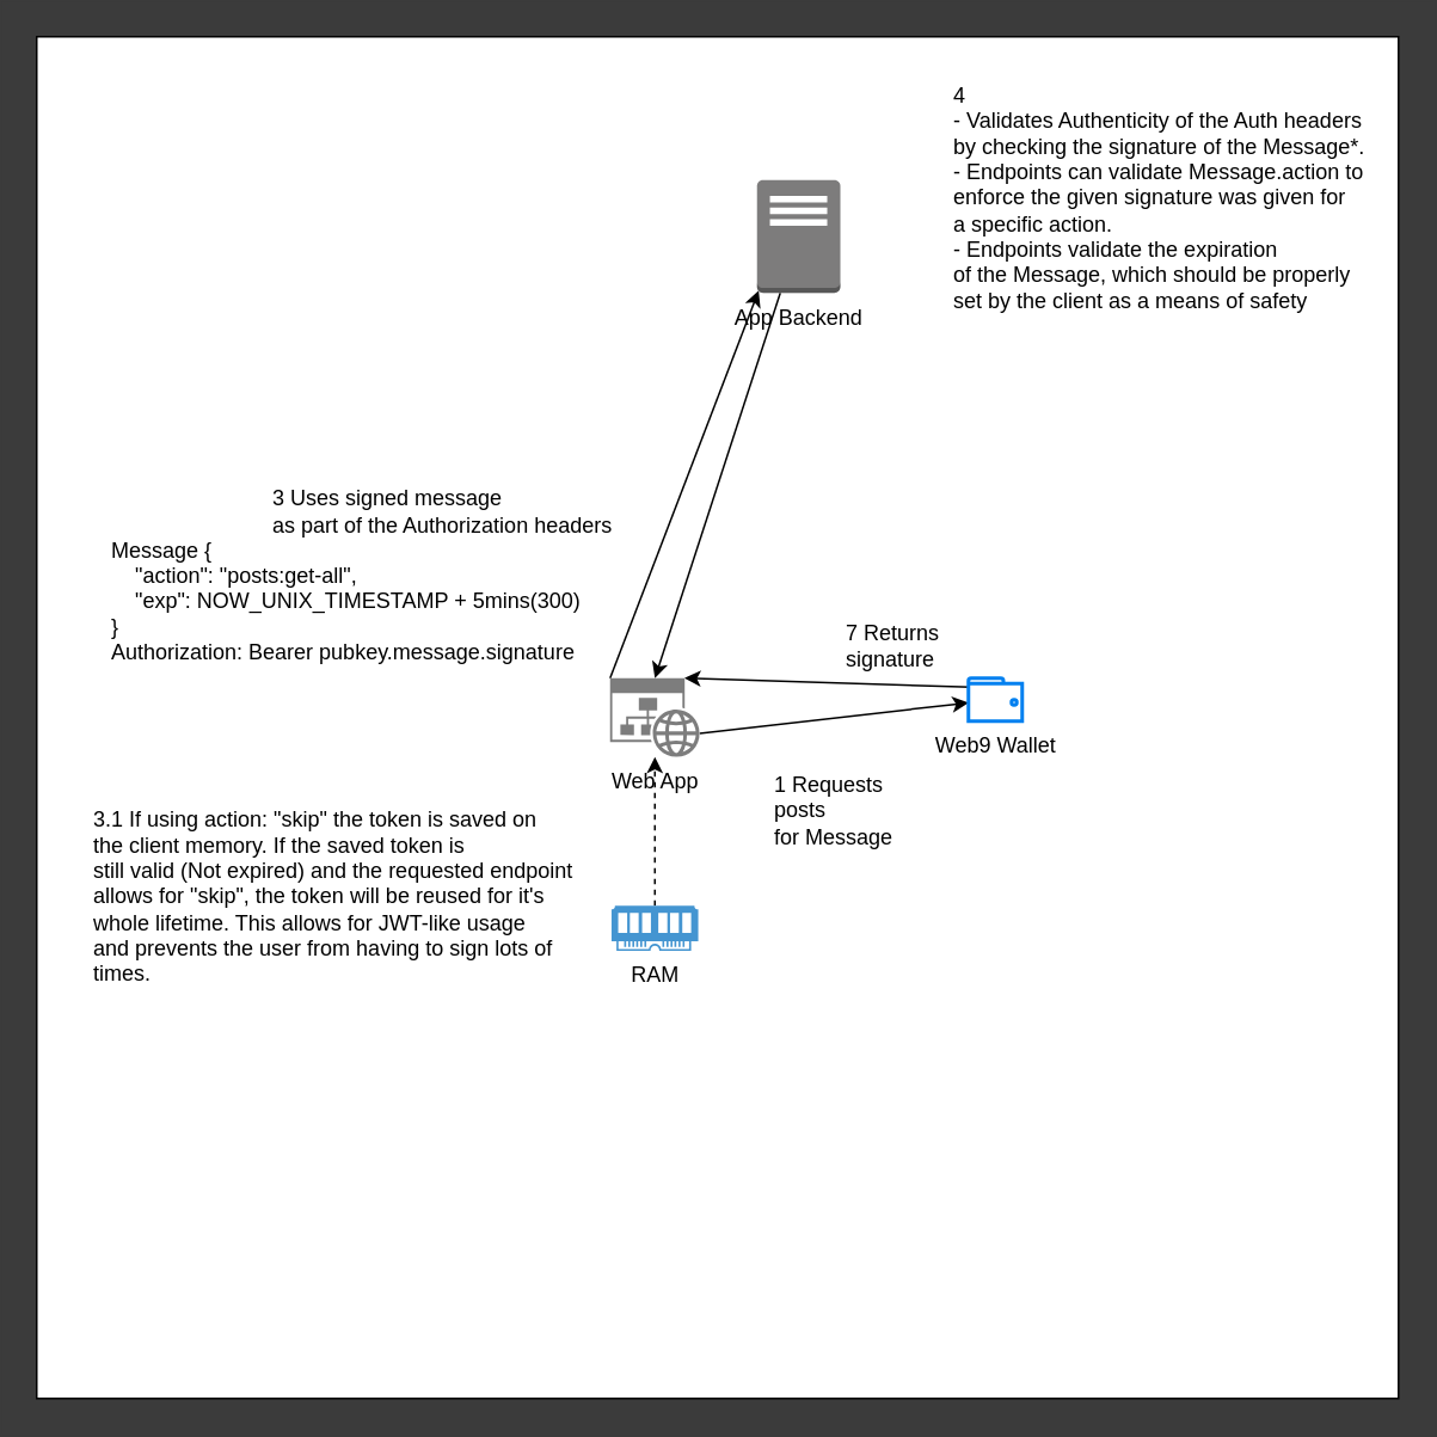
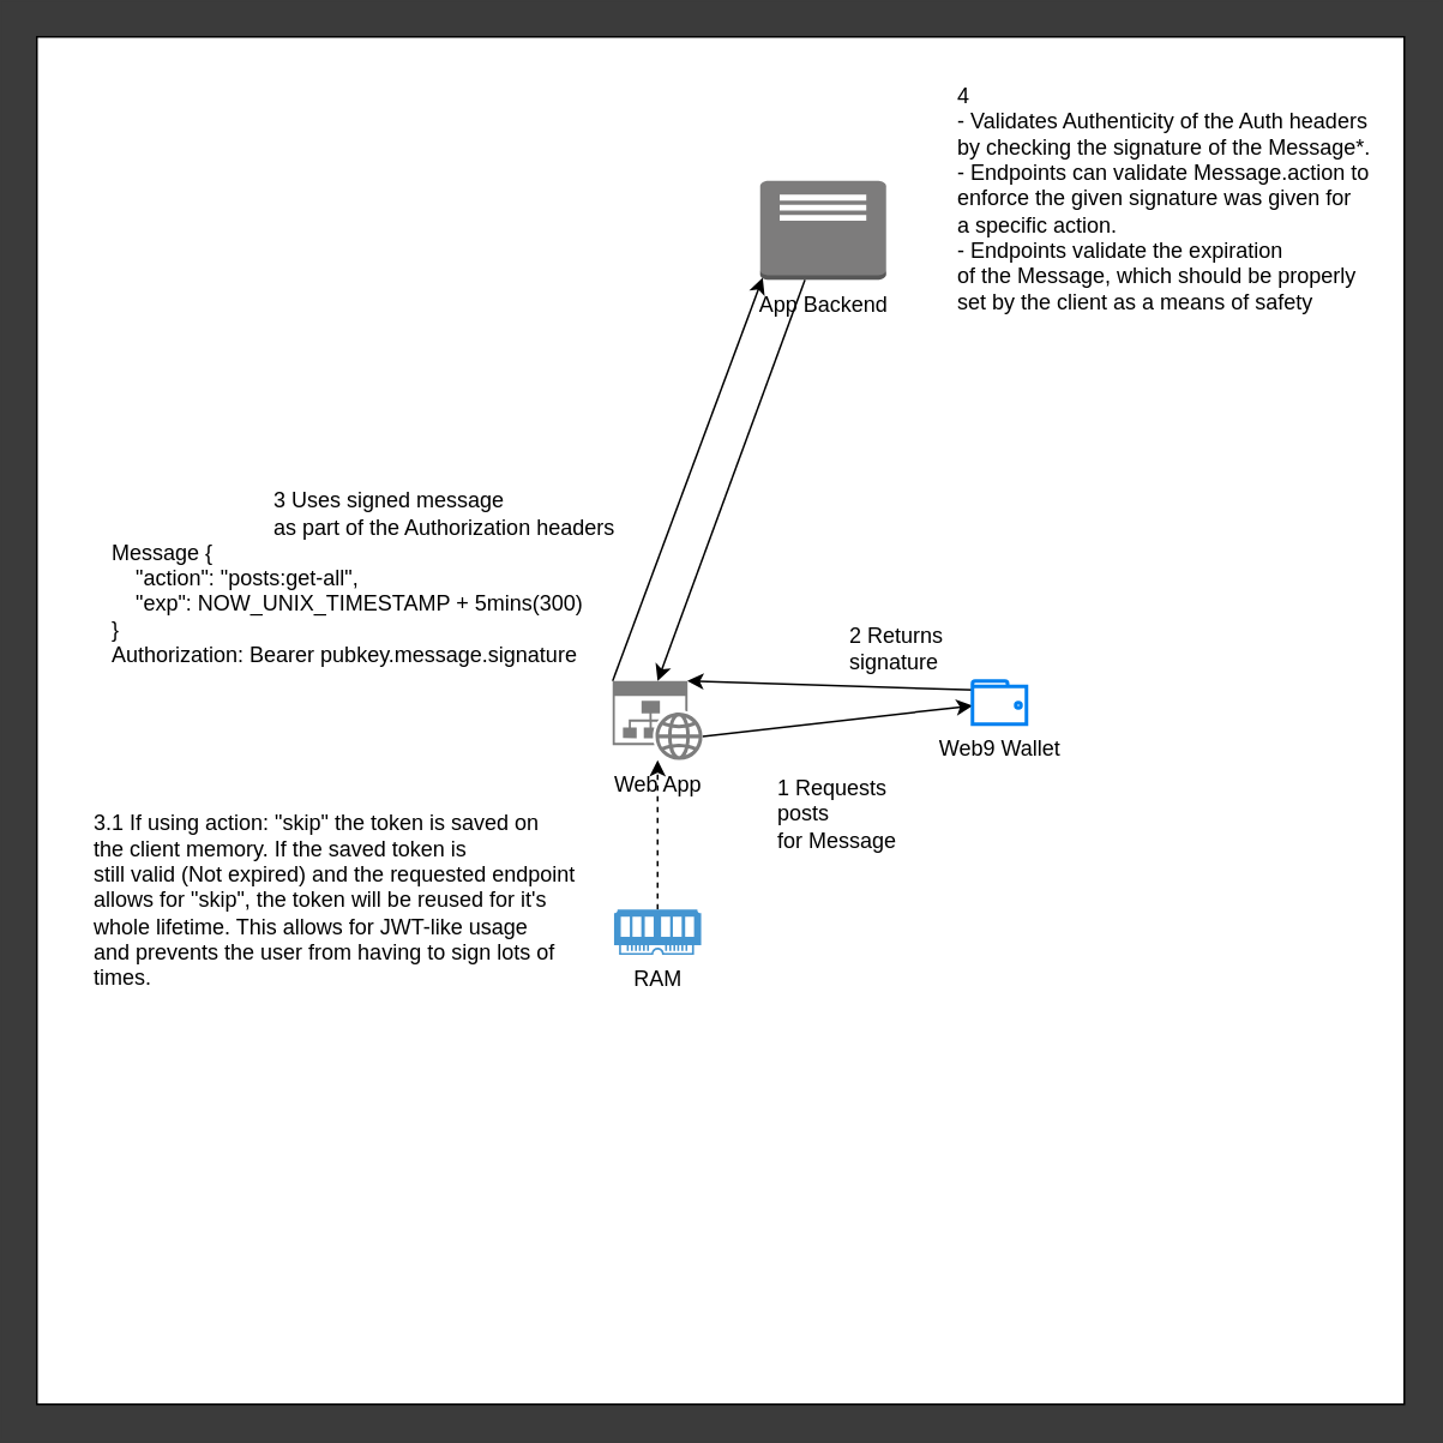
- <mxCell id="7" value="App Backend" style="outlineConnect=0;dashed=0;verticalLabelPosition=bottom;verticalAlign=top;align=center;html=1;shape=mxgraph.aws3.traditional_server;fillColor=#7D7C7C;gradientColor=none;fontStyle=0;rounded=0;" vertex="1" parent="1"><mxGeometry x="422" y="100" width="46.5" height="63" as="geometry" /></mxCell>
+ <mxCell id="7" value="App Backend" style="outlineConnect=0;dashed=0;verticalLabelPosition=bottom;verticalAlign=top;align=center;html=1;shape=mxgraph.aws3.traditional_server;fillColor=#7D7C7C;gradientColor=none;fontStyle=0;rounded=0;" vertex="1" parent="1"><mxGeometry x="422" y="100" width="70" height="55" as="geometry" /></mxCell>
- <mxCell id="13" value="7 Returns &lt;br&gt;signature" style="text;html=1;resizable=0;autosize=1;align=left;verticalAlign=middle;points=[];fillColor=none;strokeColor=none;rounded=0;labelBackgroundColor=none;fontSize=12;" vertex="1" parent="1"><mxGeometry x="470" y="345" width="70" height="30" as="geometry" /></mxCell>
+ <mxCell id="13" value="2 Returns &lt;br&gt;signature" style="text;html=1;resizable=0;autosize=1;align=left;verticalAlign=middle;points=[];fillColor=none;strokeColor=none;rounded=0;labelBackgroundColor=none;fontSize=12;" vertex="1" parent="1"><mxGeometry x="470" y="345" width="70" height="30" as="geometry" /></mxCell>
